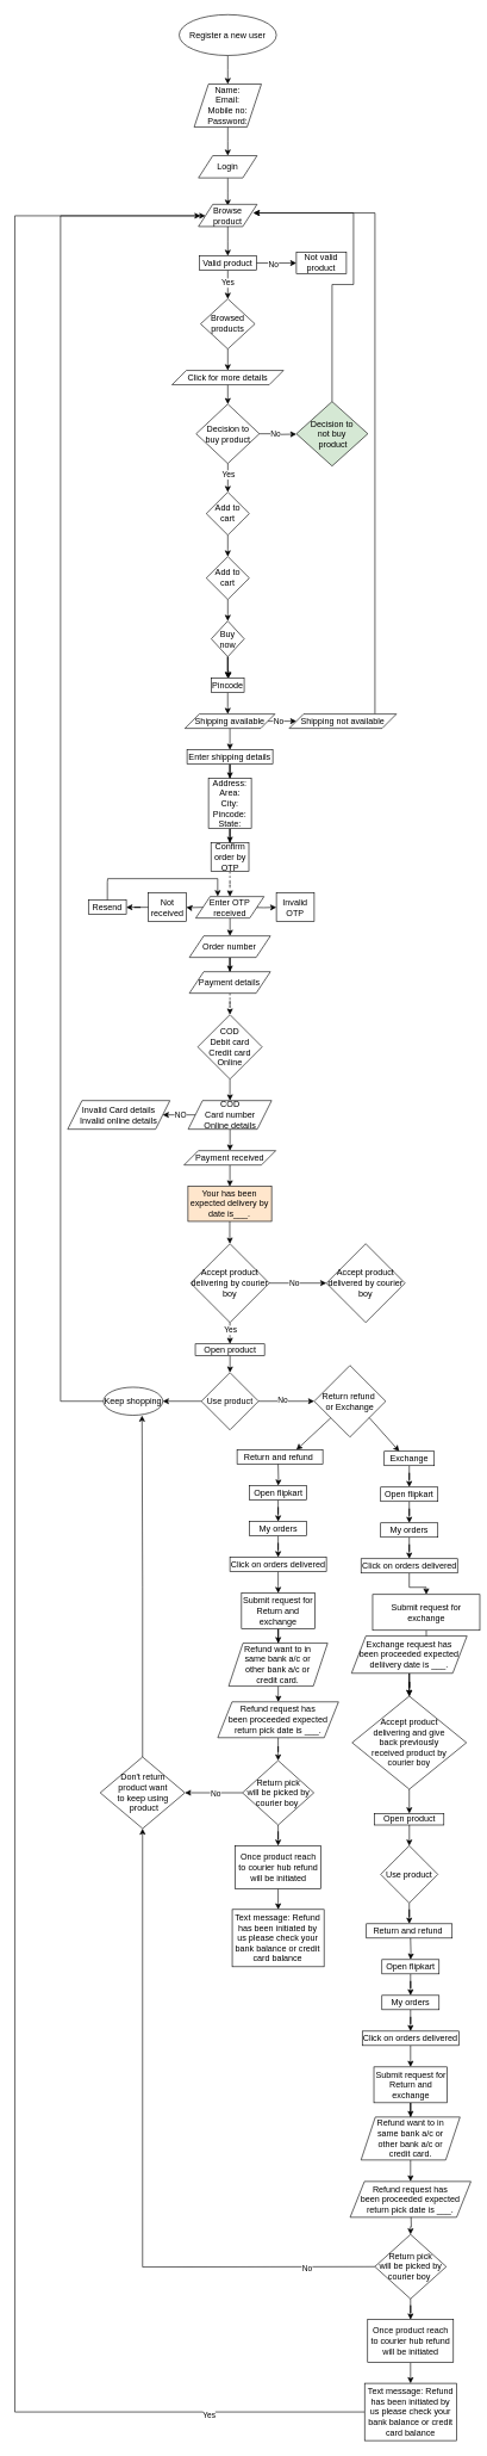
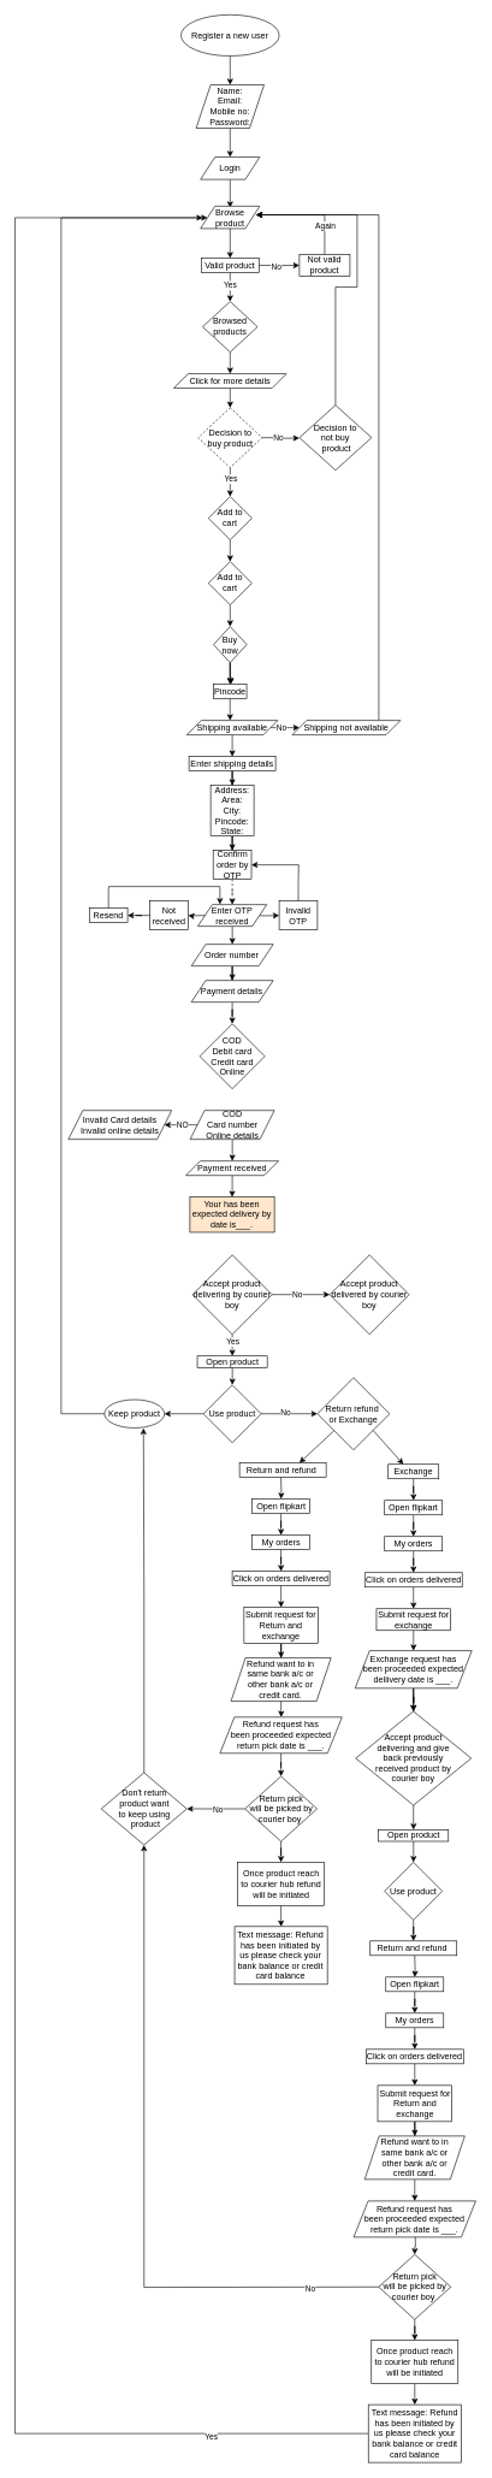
+ <mxCell id="15" value="" style="edgeStyle=orthogonalEdgeStyle;rounded=0;orthogonalLoop=1;jettySize=auto;html=1;entryX=0.939;entryY=0.387;entryDx=0;entryDy=0;entryPerimeter=0;" parent="1" source="17" target="9" edge="1"><mxGeometry relative="1" as="geometry"><mxPoint x="414" y="257" as="targetPoint" /><Array as="points"><mxPoint x="449" y="297" /></Array></mxGeometry></mxCell>
+ <mxCell id="16" value="Again" style="edgeLabel;html=1;align=center;verticalAlign=middle;resizable=0;points=[];" parent="15" vertex="1" connectable="0"><mxGeometry x="-0.462" relative="1" as="geometry"><mxPoint as="offset" /></mxGeometry></mxCell>
- <mxCell id="26" value="Decision to &lt;br&gt;buy product" style="rhombus;whiteSpace=wrap;html=1;" parent="1" vertex="1"><mxGeometry x="273.75" y="564" width="88.5" height="83" as="geometry" /></mxCell>
+ <mxCell id="26" value="Decision to &lt;br&gt;buy product" style="rhombus;whiteSpace=wrap;html=1;dashed=1;" parent="1" vertex="1"><mxGeometry x="273.75" y="564" width="88.5" height="83" as="geometry" /></mxCell>
- <mxCell id="28" value="Decision to &lt;br&gt;not buy&lt;br&gt;&amp;nbsp;product" style="rhombus;whiteSpace=wrap;html=1;fillColor=#d5e8d4;" parent="1" vertex="1"><mxGeometry x="414" y="560.5" width="100" height="90" as="geometry" /></mxCell>
+ <mxCell id="28" value="Decision to &lt;br&gt;not buy&lt;br&gt;&amp;nbsp;product" style="rhombus;whiteSpace=wrap;html=1;" parent="1" vertex="1"><mxGeometry x="414" y="560.5" width="100" height="90" as="geometry" /></mxCell>
+ <mxCell id="53" value="" style="edgeStyle=orthogonalEdgeStyle;rounded=0;orthogonalLoop=1;jettySize=auto;html=1;" parent="1" source="54" target="50" edge="1"><mxGeometry relative="1" as="geometry"><mxPoint x="354" y="1197" as="targetPoint" /><Array as="points"><mxPoint x="413" y="1222" /><mxPoint x="413" y="1222" /><mxPoint x="413" y="1197" /></Array></mxGeometry></mxCell>
- <mxCell id="63" value="" style="edgeStyle=orthogonalEdgeStyle;rounded=0;orthogonalLoop=1;jettySize=auto;html=1;dashed=1;" parent="1" source="64" target="66" edge="1"><mxGeometry relative="1" as="geometry" /></mxCell>
+ <mxCell id="63" value="" style="edgeStyle=orthogonalEdgeStyle;rounded=0;orthogonalLoop=1;jettySize=auto;html=1;" parent="1" source="64" target="66" edge="1"><mxGeometry relative="1" as="geometry" /></mxCell>
- <mxCell id="65" value="" style="edgeStyle=orthogonalEdgeStyle;rounded=0;orthogonalLoop=1;jettySize=auto;html=1;" parent="1" source="66" target="70" edge="1"><mxGeometry relative="1" as="geometry" /></mxCell>
- <mxCell id="74" value="" style="edgeStyle=orthogonalEdgeStyle;rounded=0;orthogonalLoop=1;jettySize=auto;html=1;" parent="1" source="75" target="80" edge="1"><mxGeometry relative="1" as="geometry" /></mxCell>
- <mxCell id="92" value="Keep shopping" style="ellipse;whiteSpace=wrap;html=1;" vertex="1" parent="1"><mxGeometry x="144" y="1937.43" width="83" height="39.15" as="geometry" /></mxCell>
+ <mxCell id="92" value="Keep product" style="ellipse;whiteSpace=wrap;html=1;" vertex="1" parent="1"><mxGeometry x="144" y="1937.43" width="83" height="39.15" as="geometry" /></mxCell>
- <mxCell id="103" value="Submit request for exchange" style="rounded=0;whiteSpace=wrap;html=1;" vertex="1" parent="1"><mxGeometry x="520.75" y="2227" width="150" height="50" as="geometry" /></mxCell>
+ <mxCell id="103" value="Submit request for exchange" style="rounded=0;whiteSpace=wrap;html=1;" vertex="1" parent="1"><mxGeometry x="520.75" y="2227" width="102.5" height="30" as="geometry" /></mxCell>
